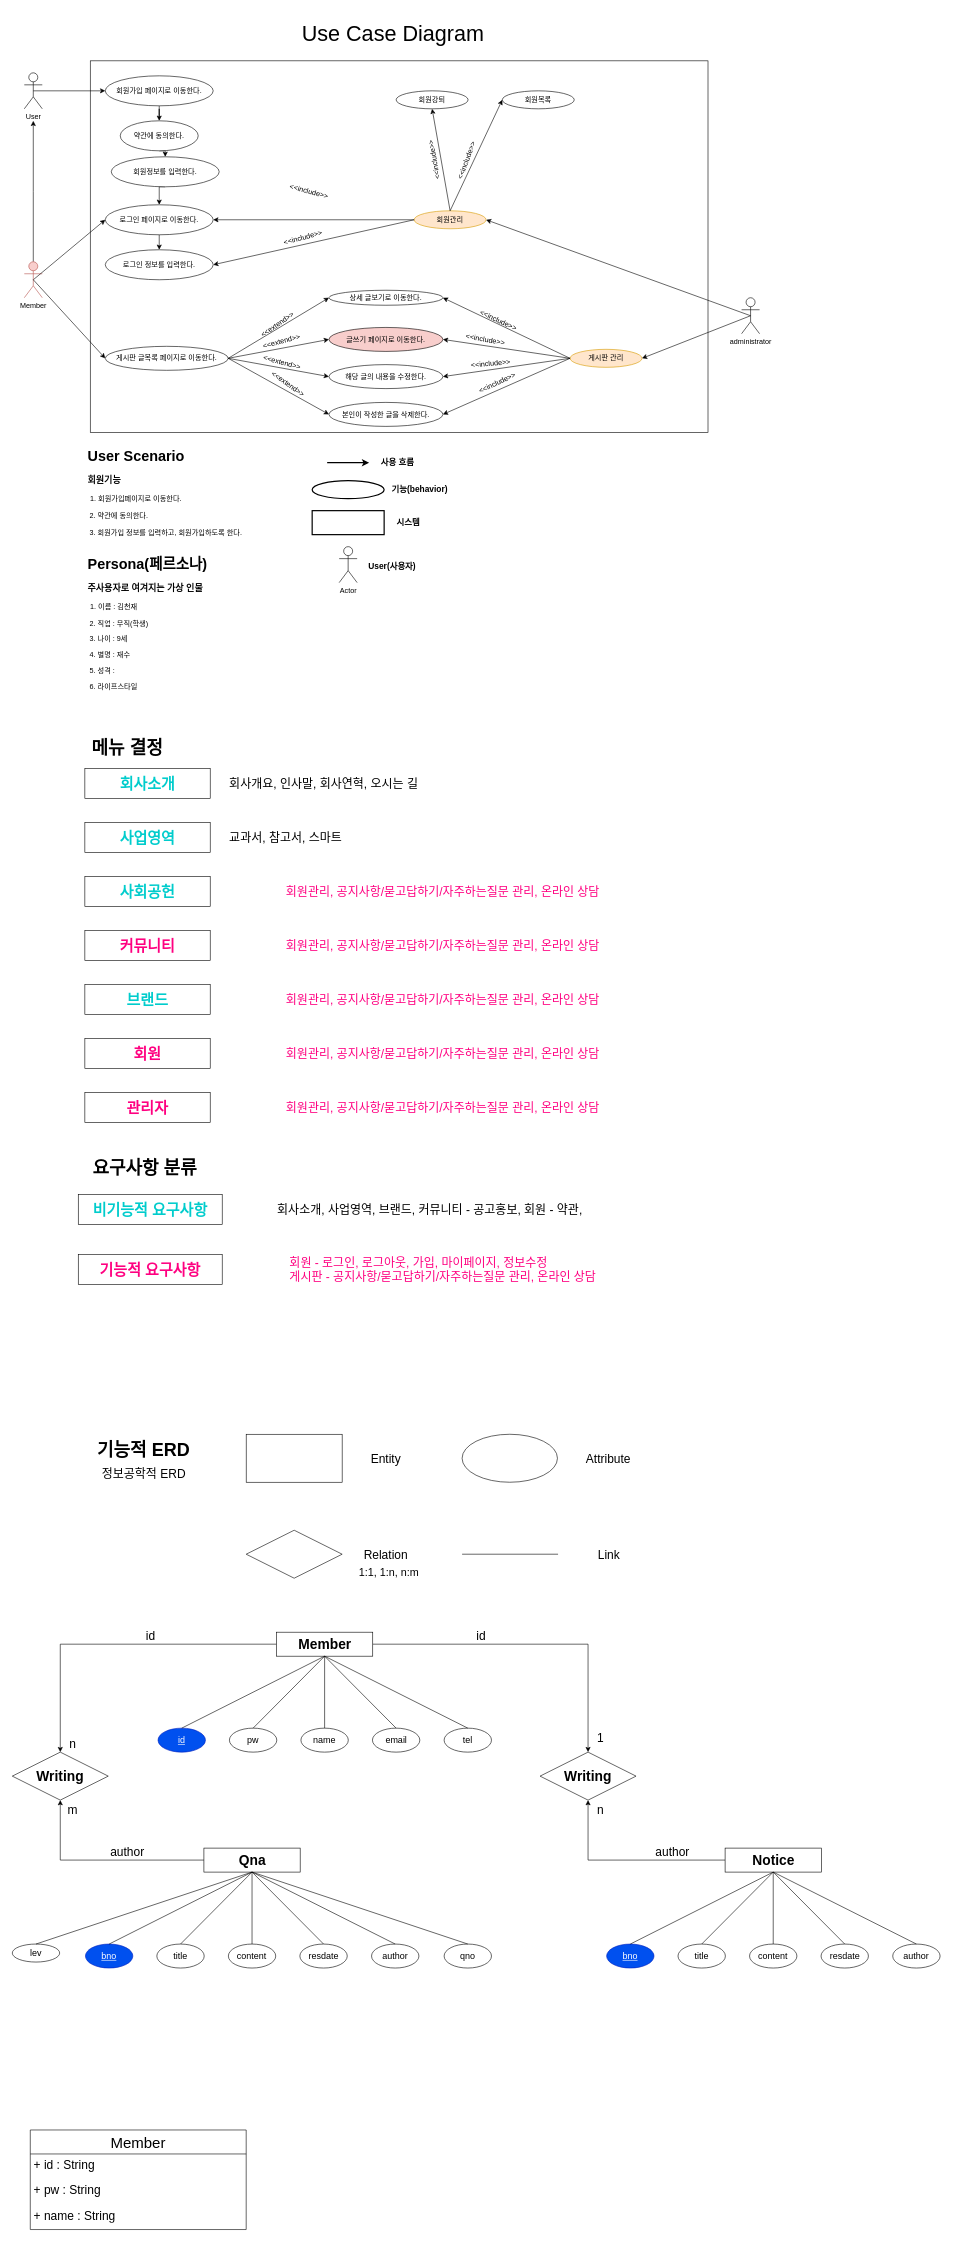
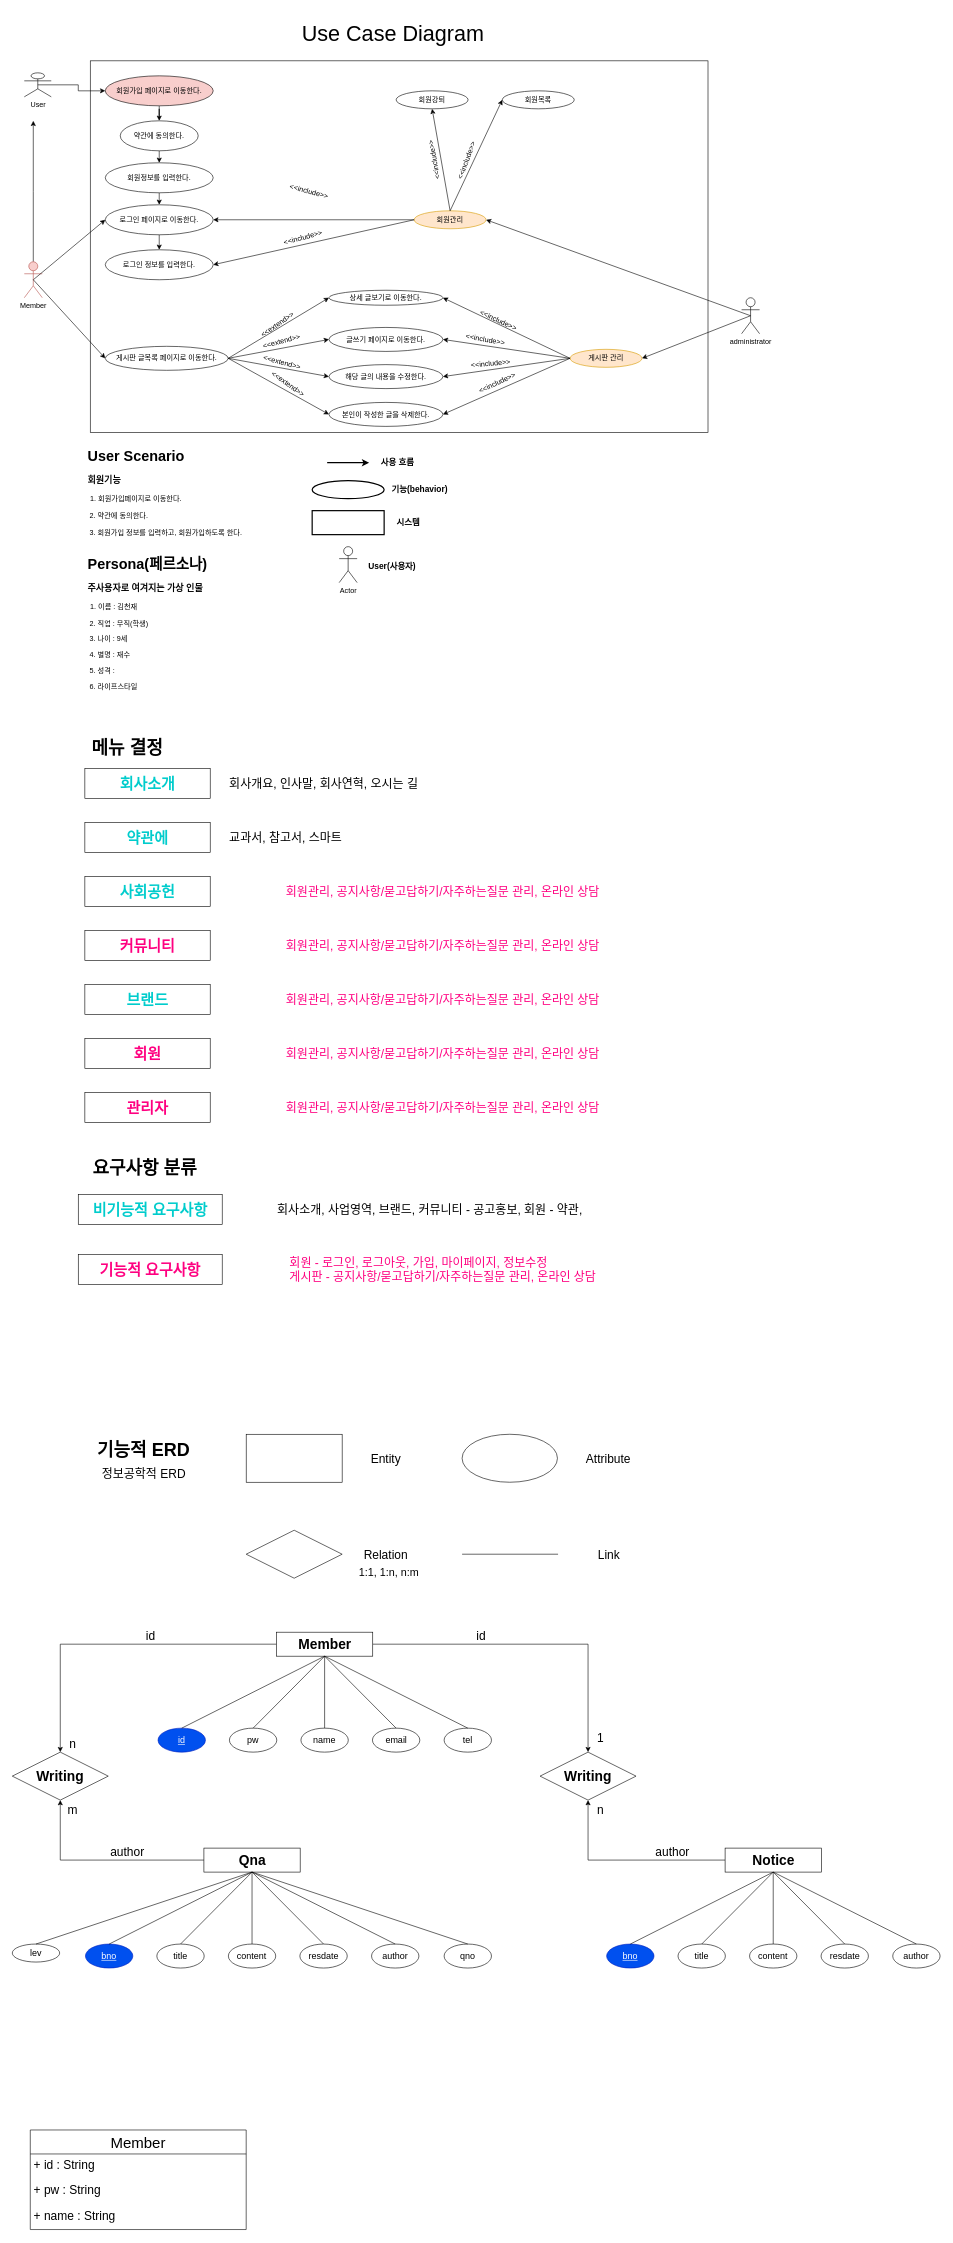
- <mxCell id="4" value="User" style="shape=umlActor;verticalLabelPosition=bottom;verticalAlign=top;html=1;outlineConnect=0;" vertex="1" parent="1"><mxGeometry x="40" y="120" width="30" height="60" as="geometry" /></mxCell>
+ <mxCell id="4" value="User" style="shape=umlActor;verticalLabelPosition=bottom;verticalAlign=top;html=1;outlineConnect=0;" vertex="1" parent="1"><mxGeometry x="40" y="120" width="45" height="40" as="geometry" /></mxCell>
- <mxCell id="8" value="회원가입 페이지로 이동한다." style="ellipse;whiteSpace=wrap;html=1;" vertex="1" parent="1"><mxGeometry x="175" y="125" width="180" height="50" as="geometry" /></mxCell>
+ <mxCell id="8" value="회원가입 페이지로 이동한다." style="ellipse;whiteSpace=wrap;html=1;fillColor=#f8cecc;" vertex="1" parent="1"><mxGeometry x="175" y="125" width="180" height="50" as="geometry" /></mxCell>
- <mxCell id="6" value="회원정보를 입력한다." style="ellipse;whiteSpace=wrap;html=1;" vertex="1" parent="1"><mxGeometry x="185" y="260" width="180" height="50" as="geometry" /></mxCell>
+ <mxCell id="6" value="회원정보를 입력한다." style="ellipse;whiteSpace=wrap;html=1;" vertex="1" parent="1"><mxGeometry x="175" y="270" width="180" height="50" as="geometry" /></mxCell>
- <mxCell id="20" value="글쓰기 페이지로 이동한다." style="ellipse;whiteSpace=wrap;html=1;fillColor=#f8cecc;" vertex="1" parent="1"><mxGeometry x="548" y="544.5" width="190" height="40" as="geometry" /></mxCell>
+ <mxCell id="20" value="글쓰기 페이지로 이동한다." style="ellipse;whiteSpace=wrap;html=1;" vertex="1" parent="1"><mxGeometry x="548" y="544.5" width="190" height="40" as="geometry" /></mxCell>
- <mxCell id="67" value="&lt;font color=&quot;#00cccc&quot;&gt;&lt;span style=&quot;font-size: 25px;&quot;&gt;&lt;b&gt;사업영역&lt;/b&gt;&lt;/span&gt;&lt;/font&gt;" style="rounded=0;whiteSpace=wrap;html=1;" vertex="1" parent="1"><mxGeometry x="141" y="1370" width="209" height="50" as="geometry" /></mxCell>
+ <mxCell id="67" value="&lt;font color=&quot;#00cccc&quot;&gt;&lt;span style=&quot;font-size: 25px;&quot;&gt;&lt;b&gt;약관에&lt;/b&gt;&lt;/span&gt;&lt;/font&gt;" style="rounded=0;whiteSpace=wrap;html=1;" vertex="1" parent="1"><mxGeometry x="141" y="1370" width="209" height="50" as="geometry" /></mxCell>
